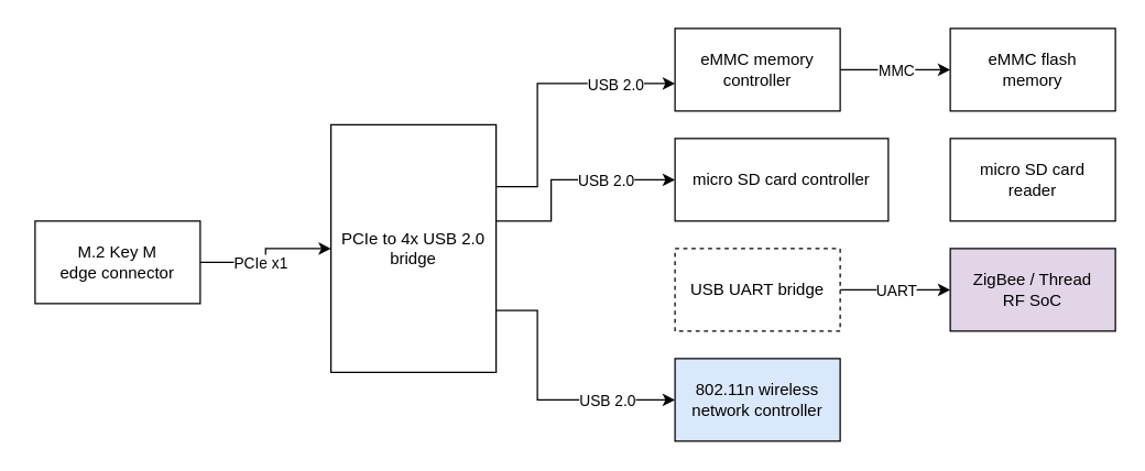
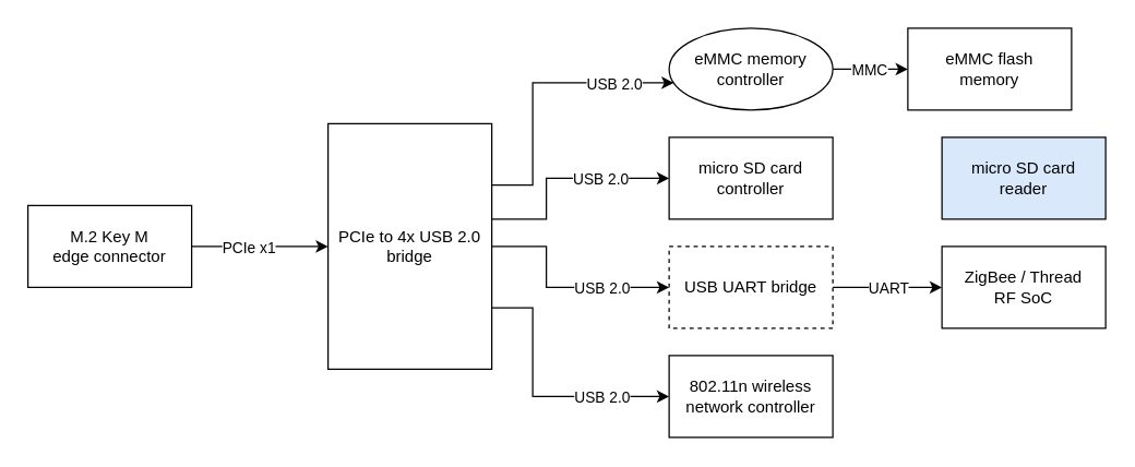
- <mxCell id="14" value="eMMC memory controller" style="whiteSpace=wrap;html=1;rounded=0;" vertex="1" parent="1"><mxGeometry x="490" y="20" width="120" height="60" as="geometry" /></mxCell>
+ <mxCell id="14" value="eMMC memory controller" style="ellipse;whiteSpace=wrap;html=1;" vertex="1" parent="1"><mxGeometry x="490" y="20" width="120" height="60" as="geometry" /></mxCell>
- <mxCell id="22" value="eMMC flash&lt;br&gt;memory" style="whiteSpace=wrap;html=1;rounded=0;" vertex="1" parent="1"><mxGeometry x="690" y="20" width="120" height="60" as="geometry" /></mxCell>
+ <mxCell id="22" value="eMMC flash&lt;br&gt;memory" style="whiteSpace=wrap;html=1;rounded=0;" vertex="1" parent="1"><mxGeometry x="665" y="20" width="120" height="60" as="geometry" /></mxCell>
- <mxCell id="15" value="micro SD card controller" style="whiteSpace=wrap;html=1;rounded=0;" vertex="1" parent="1"><mxGeometry x="490" y="100" width="155" height="60" as="geometry" /></mxCell>
+ <mxCell id="15" value="micro SD card controller" style="whiteSpace=wrap;html=1;rounded=0;" vertex="1" parent="1"><mxGeometry x="490" y="100" width="120" height="60" as="geometry" /></mxCell>
- <mxCell id="23" value="micro SD card&lt;br&gt;reader" style="whiteSpace=wrap;html=1;rounded=0;" vertex="1" parent="1"><mxGeometry x="690" y="100" width="120" height="60" as="geometry" /></mxCell>
+ <mxCell id="23" value="micro SD card&lt;br&gt;reader" style="whiteSpace=wrap;html=1;rounded=0;fillColor=#dae8fc;" vertex="1" parent="1"><mxGeometry x="690" y="100" width="120" height="60" as="geometry" /></mxCell>
- <mxCell id="4" value="M.2 Key M&lt;br&gt;edge connector" style="rounded=0;whiteSpace=wrap;html=1;" vertex="1" parent="1"><mxGeometry x="25" y="160" width="120" height="60" as="geometry" /></mxCell>
+ <mxCell id="4" value="M.2 Key M&lt;br&gt;edge connector" style="rounded=0;whiteSpace=wrap;html=1;" vertex="1" parent="1"><mxGeometry x="20" y="150" width="120" height="60" as="geometry" /></mxCell>
+ <mxCell id="9" value="" style="edgeStyle=orthogonalEdgeStyle;rounded=0;orthogonalLoop=1;jettySize=auto;html=1;" edge="1" parent="1" source="11" target="18"><mxGeometry relative="1" as="geometry"><Array as="points"><mxPoint x="400" y="180" /><mxPoint x="400" y="210" /></Array></mxGeometry></mxCell>
+ <mxCell id="10" value="USB 2.0" style="edgeLabel;html=1;align=center;verticalAlign=middle;resizable=0;points=[];" vertex="1" connectable="0" parent="9"><mxGeometry x="0.25" y="-2" relative="1" as="geometry"><mxPoint x="10" y="-2" as="offset" /></mxGeometry></mxCell>
- <mxCell id="24" value="ZigBee / Thread&lt;br&gt;RF SoC" style="whiteSpace=wrap;html=1;rounded=0;fillColor=#e1d5e7;" vertex="1" parent="1"><mxGeometry x="690" y="180" width="120" height="60" as="geometry" /></mxCell>
+ <mxCell id="24" value="ZigBee / Thread&lt;br&gt;RF SoC" style="whiteSpace=wrap;html=1;rounded=0;" vertex="1" parent="1"><mxGeometry x="690" y="180" width="120" height="60" as="geometry" /></mxCell>
- <mxCell id="21" value="802.11n wireless network controller" style="whiteSpace=wrap;html=1;rounded=0;fillColor=#dae8fc;" vertex="1" parent="1"><mxGeometry x="490" y="260" width="120" height="60" as="geometry" /></mxCell>
+ <mxCell id="21" value="802.11n wireless network controller" style="whiteSpace=wrap;html=1;rounded=0;" vertex="1" parent="1"><mxGeometry x="490" y="260" width="120" height="60" as="geometry" /></mxCell>
